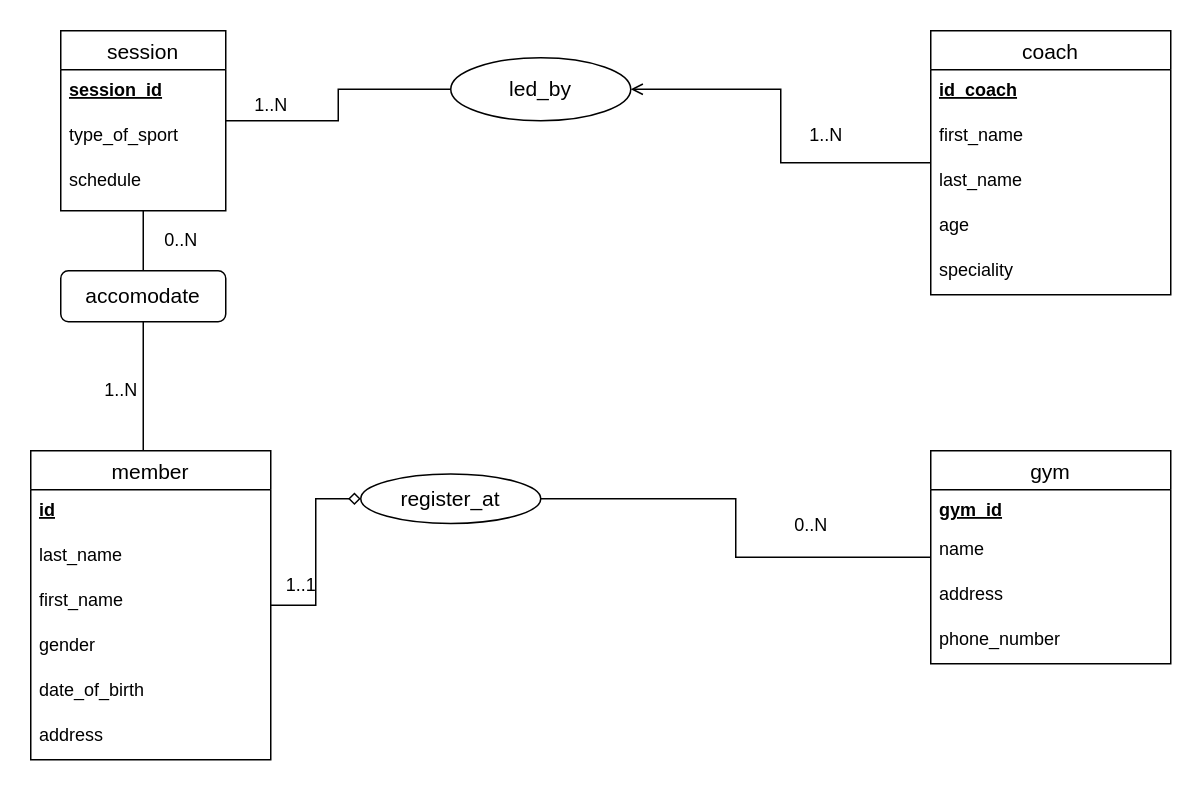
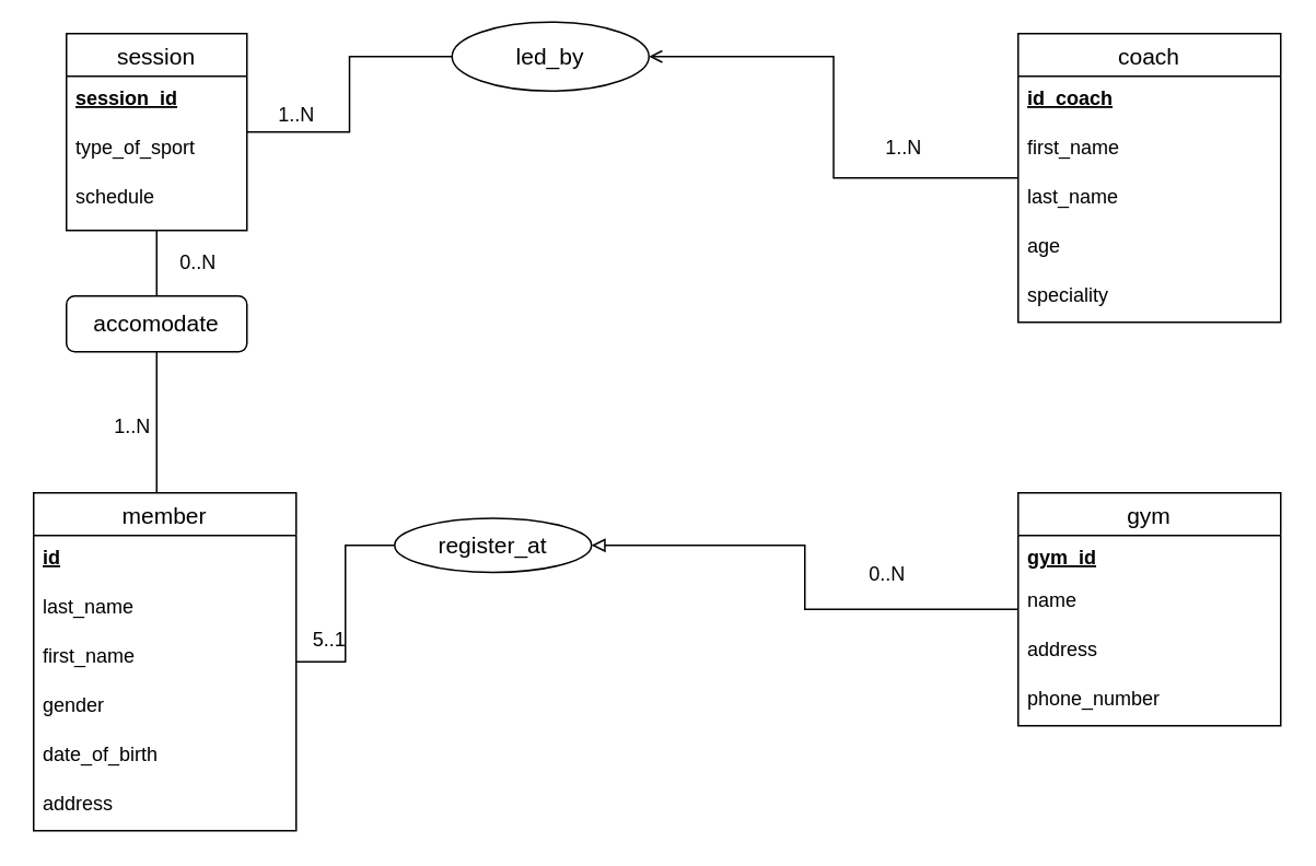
- <mxCell id="31" value="led_by" style="ellipse;whiteSpace=wrap;html=1;fontSize=14;fontStyle=0;startSize=26;" parent="1" vertex="1"><mxGeometry x="300" y="38" width="120" height="42" as="geometry" /></mxCell>
+ <mxCell id="31" value="led_by" style="ellipse;whiteSpace=wrap;html=1;fontSize=14;fontStyle=0;startSize=26;" parent="1" vertex="1"><mxGeometry x="275" y="13" width="120" height="42" as="geometry" /></mxCell>
- <mxCell id="2" value="" style="edgeStyle=orthogonalEdgeStyle;rounded=0;orthogonalLoop=1;jettySize=auto;html=1;endArrow=diamond;endFill=0;" parent="1" source="4" target="11" edge="1"><mxGeometry relative="1" as="geometry" /></mxCell>
+ <mxCell id="2" value="" style="edgeStyle=orthogonalEdgeStyle;rounded=0;orthogonalLoop=1;jettySize=auto;html=1;endArrow=none;endFill=0;" parent="1" source="4" target="11" edge="1"><mxGeometry relative="1" as="geometry" /></mxCell>
- <mxCell id="12" value="" style="edgeStyle=orthogonalEdgeStyle;rounded=0;orthogonalLoop=1;jettySize=auto;html=1;endArrow=none;endFill=0;" parent="1" source="13" target="11" edge="1"><mxGeometry relative="1" as="geometry" /></mxCell>
+ <mxCell id="12" value="" style="edgeStyle=orthogonalEdgeStyle;rounded=0;orthogonalLoop=1;jettySize=auto;html=1;endArrow=block;endFill=0;" parent="1" source="13" target="11" edge="1"><mxGeometry relative="1" as="geometry" /></mxCell>
- <mxCell id="34" value="1..1" style="text;html=1;align=center;verticalAlign=middle;resizable=0;points=[];autosize=1;" parent="1" vertex="1"><mxGeometry x="180" y="380" width="40" height="20" as="geometry" /></mxCell>
+ <mxCell id="34" value="5..1" style="text;html=1;align=center;verticalAlign=middle;resizable=0;points=[];autosize=1;" parent="1" vertex="1"><mxGeometry x="180" y="380" width="40" height="20" as="geometry" /></mxCell>
